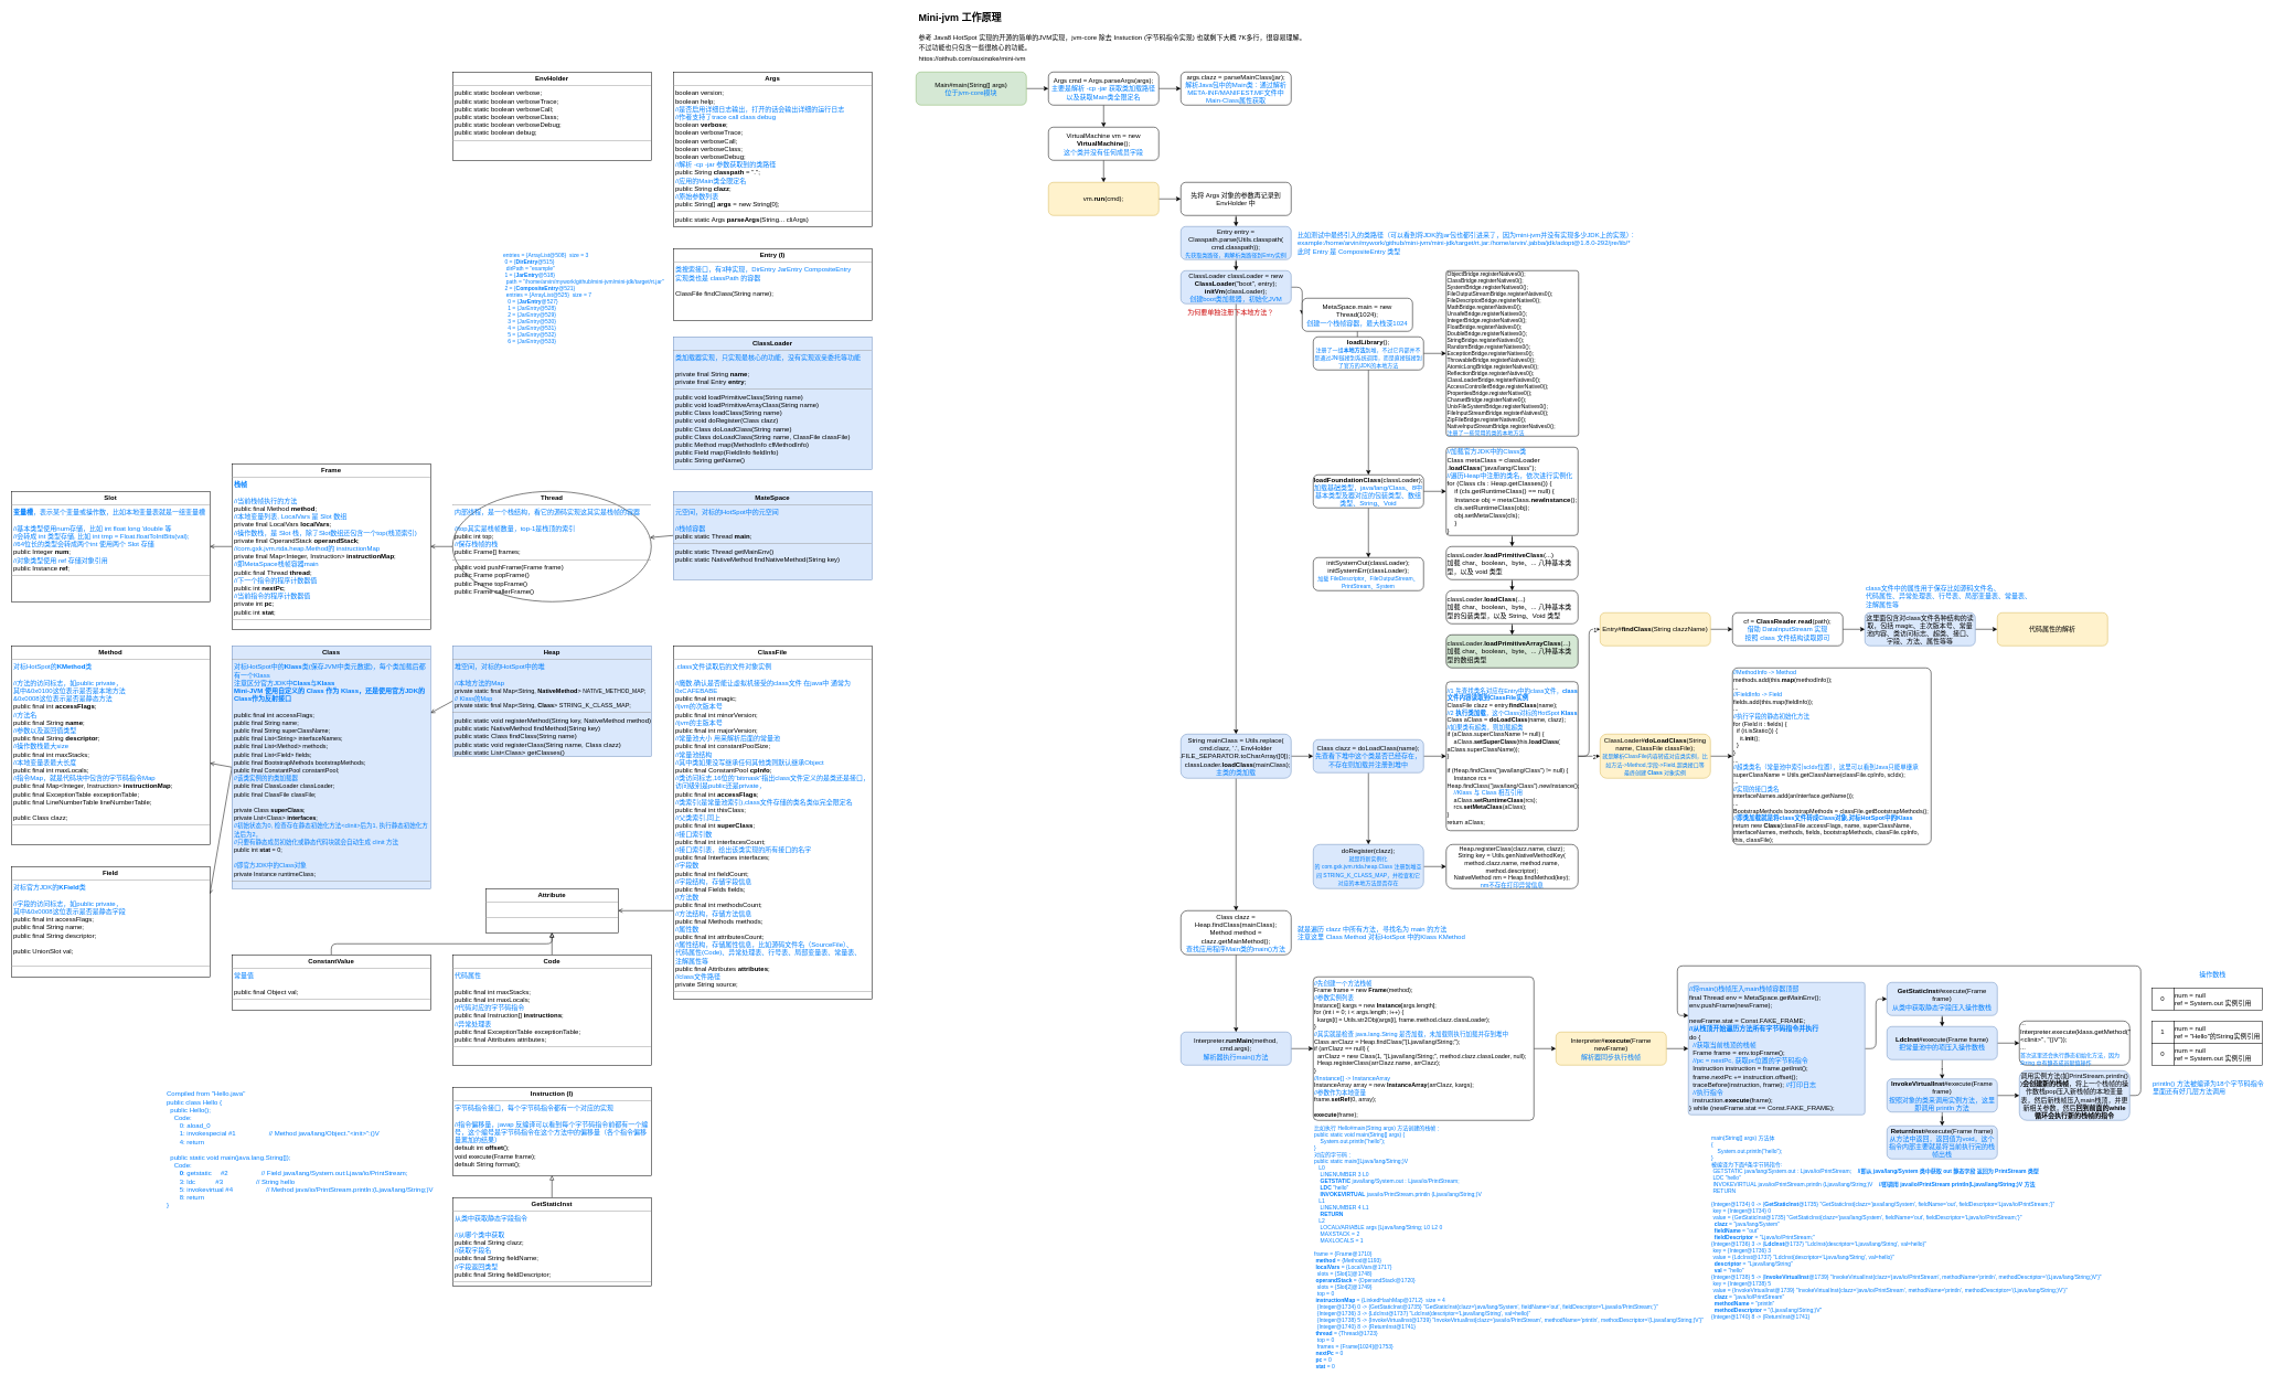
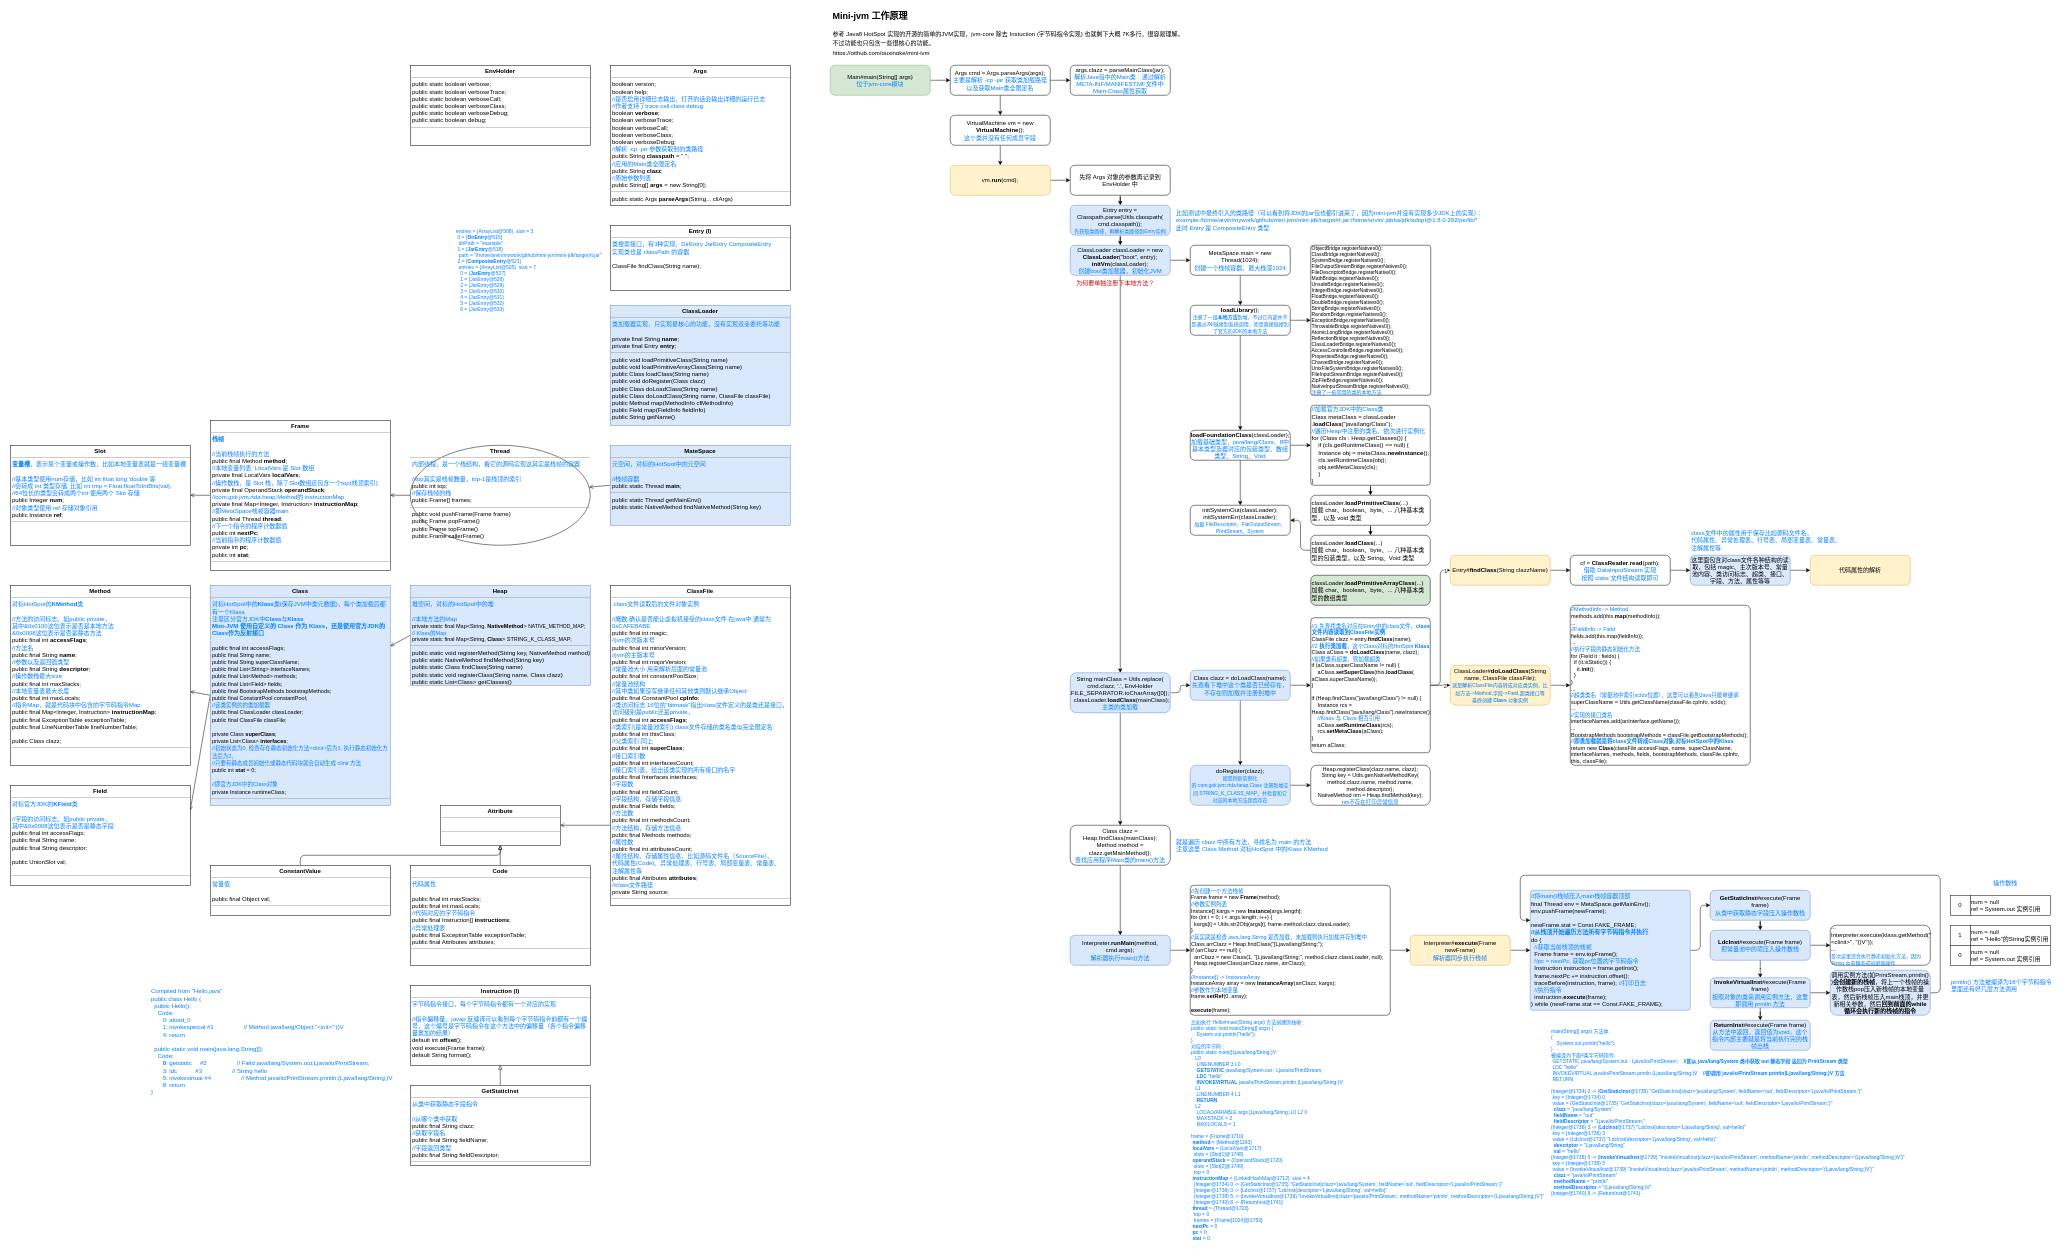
- <mxCell id="35" value="MetaSpace.main = new Thread(1024);&lt;br&gt;&lt;font color=&quot;#007fff&quot;&gt;创建一个栈帧容器，最大栈深1024&lt;/font&gt;" style="rounded=1;whiteSpace=wrap;html=1;" parent="1" vertex="1"><mxGeometry x="2360" y="540" width="200" height="60" as="geometry" /></mxCell>
+ <mxCell id="35" value="MetaSpace.main = new Thread(1024);&lt;br&gt;&lt;font color=&quot;#007fff&quot;&gt;创建一个栈帧容器，最大栈深1024&lt;/font&gt;" style="rounded=1;whiteSpace=wrap;html=1;" parent="1" vertex="1"><mxGeometry x="2380" y="490" width="200" height="60" as="geometry" /></mxCell>
- <mxCell id="60" value="" style="edgeStyle=orthogonalEdgeStyle;rounded=1;orthogonalLoop=1;jettySize=auto;html=1;" parent="1" source="61" target="62" edge="1"><mxGeometry relative="1" as="geometry" /></mxCell>
+ <mxCell id="60" value="" style="edgeStyle=orthogonalEdgeStyle;rounded=1;orthogonalLoop=1;jettySize=auto;html=1;" parent="1" source="61" target="42" edge="1"><mxGeometry relative="1" as="geometry" /></mxCell>
- <mxCell id="24" value="&lt;div&gt;String mainClass = Utils.replace(&lt;br&gt;cmd.clazz, '.', EnvHolder&lt;br&gt;.FILE_SEPARATOR.toCharArray([0]);&lt;span style=&quot;background-color: initial;&quot;&gt;&amp;nbsp; &amp;nbsp; classLoader.&lt;b&gt;loadClass&lt;/b&gt;(mainClass);&lt;/span&gt;&lt;/div&gt;&lt;div&gt;&lt;font color=&quot;#007fff&quot;&gt;主类的类加载&lt;/font&gt;&lt;/div&gt;" style="rounded=1;whiteSpace=wrap;html=1;fillColor=#dae8fc;strokeColor=#6c8ebf;" parent="1" vertex="1"><mxGeometry x="2140" y="1330" width="200" height="80" as="geometry" /></mxCell>
+ <mxCell id="24" value="&lt;div&gt;String mainClass = Utils.replace(&lt;br&gt;cmd.clazz, '.', EnvHolder&lt;br&gt;.FILE_SEPARATOR.toCharArray([0]);&lt;span style=&quot;background-color: initial;&quot;&gt;&amp;nbsp; &amp;nbsp; classLoader.&lt;b&gt;loadClass&lt;/b&gt;(mainClass);&lt;/span&gt;&lt;/div&gt;&lt;div&gt;&lt;font color=&quot;#007fff&quot;&gt;主类的类加载&lt;/font&gt;&lt;/div&gt;" style="rounded=1;whiteSpace=wrap;html=1;fillColor=#dae8fc;strokeColor=#6c8ebf;" parent="1" vertex="1"><mxGeometry x="2140" y="1345" width="200" height="80" as="geometry" /></mxCell>
